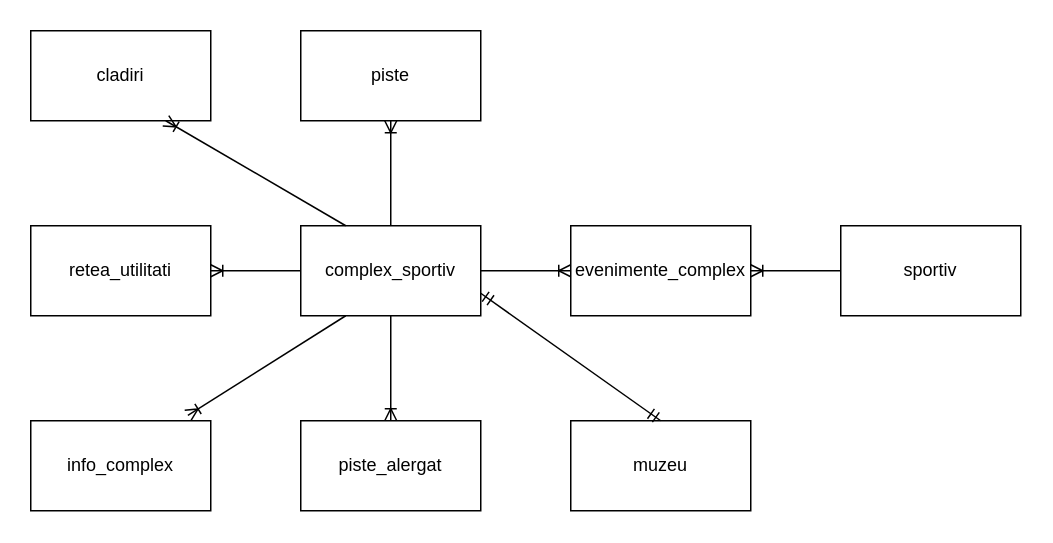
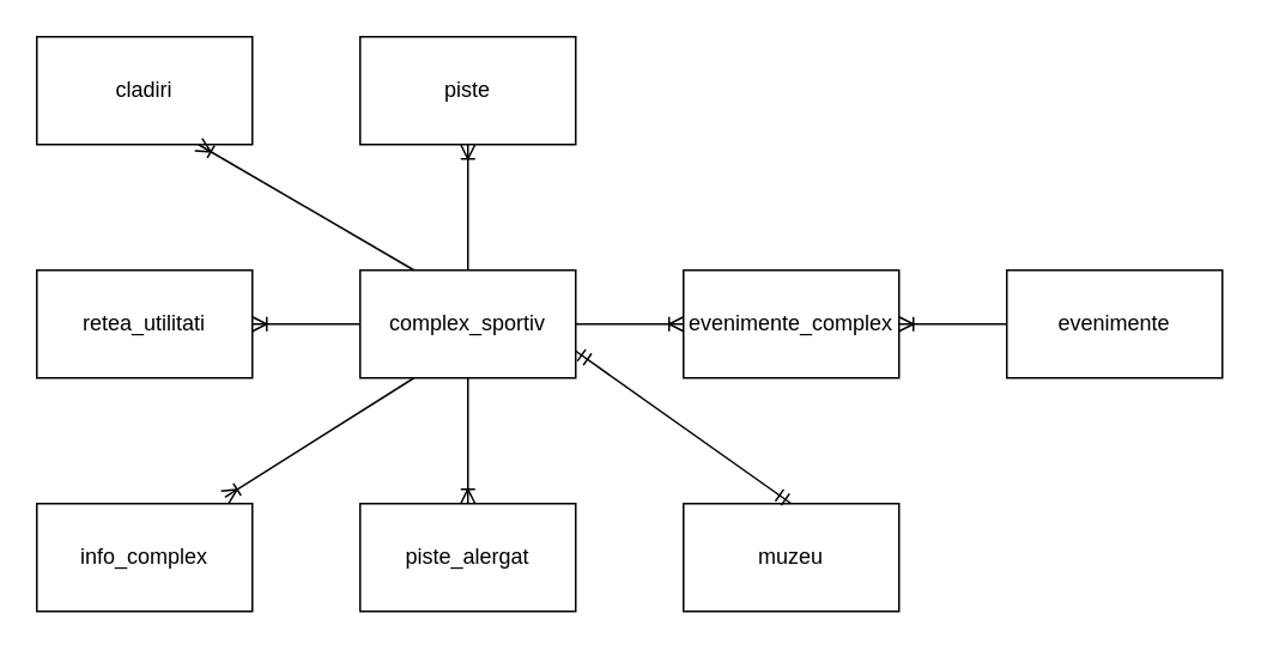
- <mxCell id="8" value="sportiv" style="rounded=0;whiteSpace=wrap;html=1;" vertex="1" parent="1"><mxGeometry x="560" y="150" width="120" height="60" as="geometry" /></mxCell>
+ <mxCell id="8" value="evenimente" style="rounded=0;whiteSpace=wrap;html=1;" vertex="1" parent="1"><mxGeometry x="560" y="150" width="120" height="60" as="geometry" /></mxCell>
